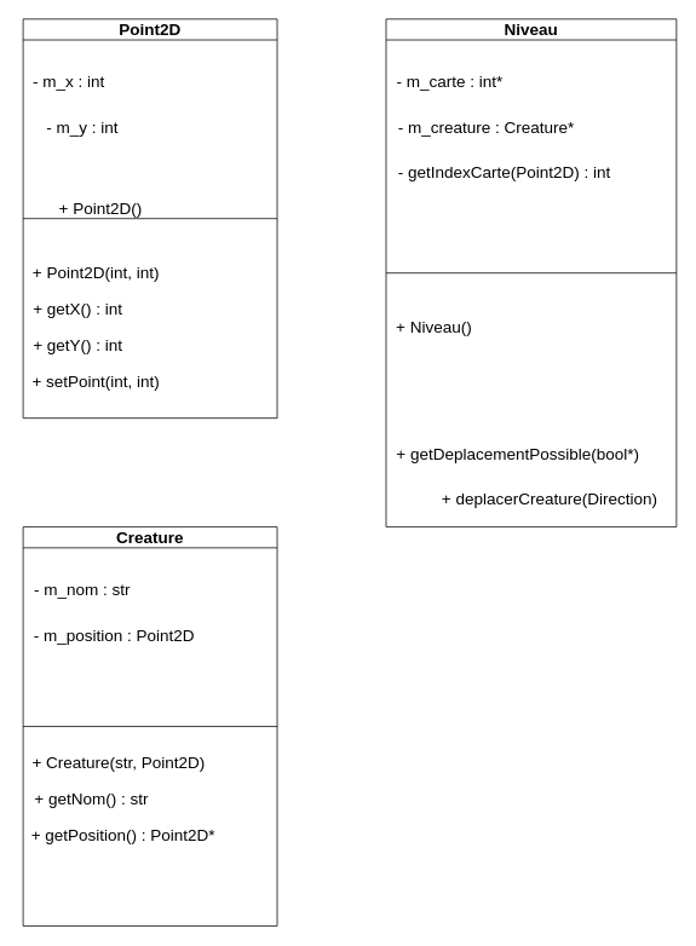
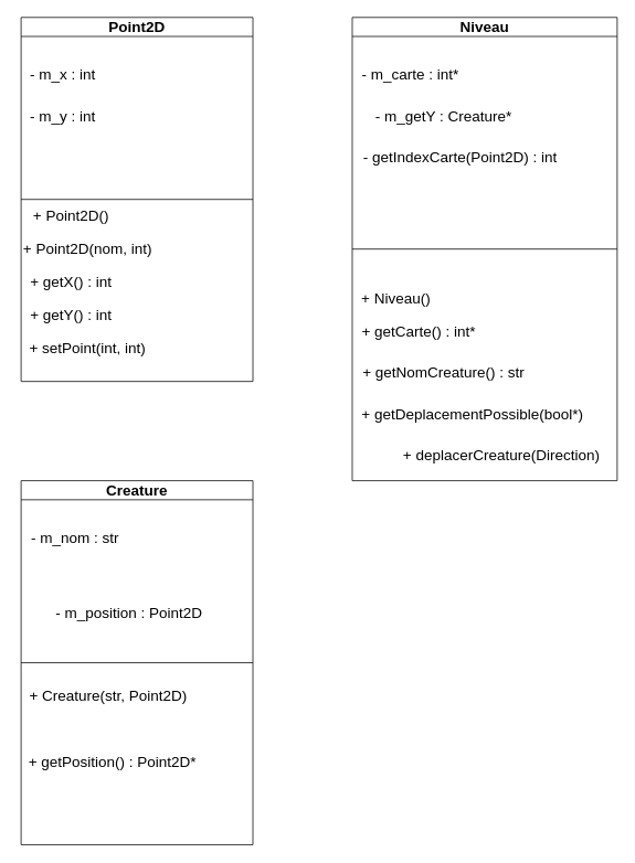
- <mxCell id="4" value="&lt;font style=&quot;font-size: 18px;&quot;&gt;- m_y : int&lt;/font&gt;" style="text;html=1;align=center;verticalAlign=middle;resizable=0;points=[];autosize=1;strokeColor=none;fillColor=none;" vertex="1" parent="2"><mxGeometry x="15" y="100" width="100" height="40" as="geometry" /></mxCell>
+ <mxCell id="4" value="&lt;font style=&quot;font-size: 18px;&quot;&gt;- m_y : int&lt;/font&gt;" style="text;html=1;align=center;verticalAlign=middle;resizable=0;points=[];autosize=1;strokeColor=none;fillColor=none;" vertex="1" parent="2"><mxGeometry y="100" width="100" height="40" as="geometry" /></mxCell>
- <mxCell id="13" value="&lt;font style=&quot;font-size: 18px;&quot;&gt;- m_creature : Creature*&lt;/font&gt;" style="text;html=1;align=center;verticalAlign=middle;resizable=0;points=[];autosize=1;strokeColor=none;fillColor=none;" vertex="1" parent="11"><mxGeometry y="100" width="220" height="40" as="geometry" /></mxCell>
+ <mxCell id="13" value="&lt;font style=&quot;font-size: 18px;&quot;&gt;- m_getY : Creature*&lt;/font&gt;" style="text;html=1;align=center;verticalAlign=middle;resizable=0;points=[];autosize=1;strokeColor=none;fillColor=none;" vertex="1" parent="11"><mxGeometry y="100" width="220" height="40" as="geometry" /></mxCell>
- <mxCell id="7" value="&lt;font style=&quot;font-size: 18px;&quot;&gt;+ Point2D()&lt;/font&gt;" style="text;html=1;align=center;verticalAlign=middle;resizable=0;points=[];autosize=1;strokeColor=none;fillColor=none;" vertex="1" parent="2"><mxGeometry x="25" y="190" width="120" height="40" as="geometry" /></mxCell>
+ <mxCell id="7" value="&lt;font style=&quot;font-size: 18px;&quot;&gt;+ Point2D()&lt;/font&gt;" style="text;html=1;align=center;verticalAlign=middle;resizable=0;points=[];autosize=1;strokeColor=none;fillColor=none;" vertex="1" parent="2"><mxGeometry y="220" width="120" height="40" as="geometry" /></mxCell>
- <mxCell id="8" value="&lt;font style=&quot;font-size: 18px;&quot;&gt;+ Point2D(int, int)&lt;/font&gt;" style="text;html=1;align=center;verticalAlign=middle;resizable=0;points=[];autosize=1;strokeColor=none;fillColor=none;" vertex="1" parent="2"><mxGeometry y="260" width="160" height="40" as="geometry" /></mxCell>
+ <mxCell id="8" value="&lt;font style=&quot;font-size: 18px;&quot;&gt;+ Point2D(nom, int)&lt;/font&gt;" style="text;html=1;align=center;verticalAlign=middle;resizable=0;points=[];autosize=1;strokeColor=none;fillColor=none;" vertex="1" parent="2"><mxGeometry y="260" width="160" height="40" as="geometry" /></mxCell>
+ <mxCell id="15" value="&lt;font style=&quot;font-size: 18px;&quot;&gt;+ getCarte() : int*&lt;/font&gt;" style="text;html=1;align=center;verticalAlign=middle;resizable=0;points=[];autosize=1;strokeColor=none;fillColor=none;" vertex="1" parent="11"><mxGeometry y="360" width="160" height="40" as="geometry" /></mxCell>
+ <mxCell id="16" value="&lt;font style=&quot;font-size: 18px;&quot;&gt;+ getNomCreature() : str&lt;/font&gt;" style="text;html=1;align=center;verticalAlign=middle;resizable=0;points=[];autosize=1;strokeColor=none;fillColor=none;" vertex="1" parent="11"><mxGeometry y="410" width="220" height="40" as="geometry" /></mxCell>
- <mxCell id="23" value="&lt;font style=&quot;font-size: 18px;&quot;&gt;- m_position : Point2D&lt;/font&gt;" style="text;html=1;align=center;verticalAlign=middle;resizable=0;points=[];autosize=1;strokeColor=none;fillColor=none;" vertex="1" parent="21"><mxGeometry y="100" width="200" height="40" as="geometry" /></mxCell>
+ <mxCell id="23" value="&lt;font style=&quot;font-size: 18px;&quot;&gt;- m_position : Point2D&lt;/font&gt;" style="text;html=1;align=center;verticalAlign=middle;resizable=0;points=[];autosize=1;strokeColor=none;fillColor=none;" vertex="1" parent="21"><mxGeometry x="30" y="140" width="200" height="40" as="geometry" /></mxCell>
- <mxCell id="26" value="&lt;font style=&quot;font-size: 18px;&quot;&gt;+ getNom() : str&lt;/font&gt;" style="text;html=1;align=center;verticalAlign=middle;resizable=0;points=[];autosize=1;strokeColor=none;fillColor=none;" vertex="1" parent="21"><mxGeometry y="280" width="150" height="40" as="geometry" /></mxCell>
